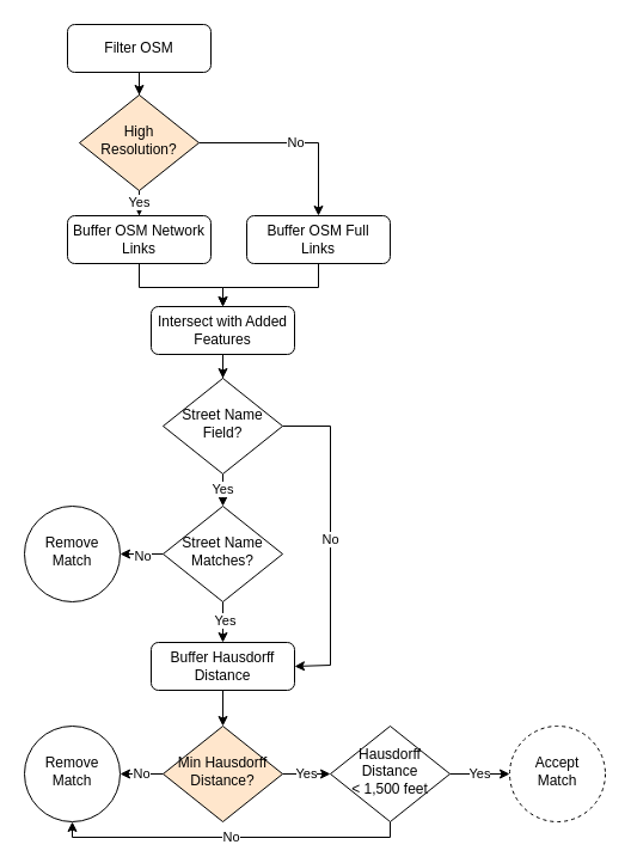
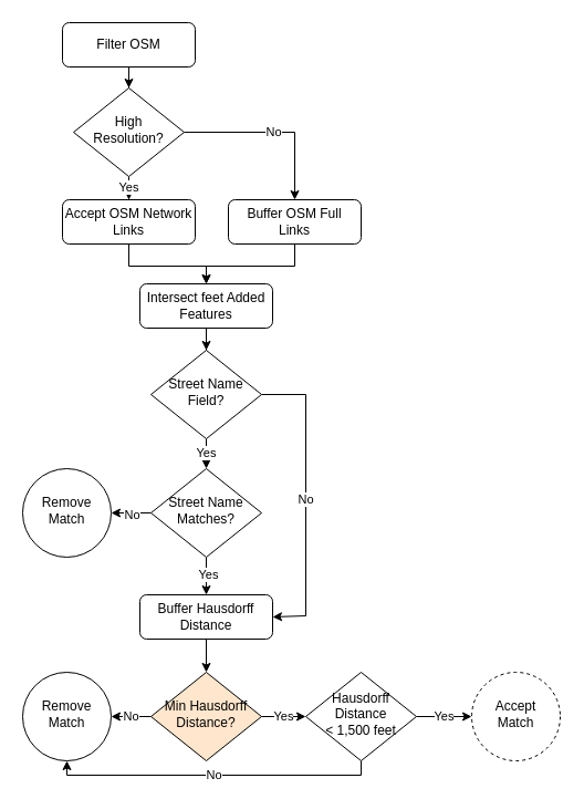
- <mxCell id="6" value="High Resolution?" style="rhombus;whiteSpace=wrap;html=1;shadow=0;fontFamily=Helvetica;fontSize=12;align=center;strokeWidth=1;spacing=6;spacingTop=-4;fillColor=#ffe6cc;" parent="1" vertex="1"><mxGeometry x="66" y="79" width="100" height="80" as="geometry" /></mxCell>
+ <mxCell id="6" value="High Resolution?" style="rhombus;whiteSpace=wrap;html=1;shadow=0;fontFamily=Helvetica;fontSize=12;align=center;strokeWidth=1;spacing=6;spacingTop=-4;" parent="1" vertex="1"><mxGeometry x="66" y="79" width="100" height="80" as="geometry" /></mxCell>
- <mxCell id="8" value="Buffer OSM Network Links" style="rounded=1;whiteSpace=wrap;html=1;fontSize=12;glass=0;strokeWidth=1;shadow=0;" parent="1" vertex="1"><mxGeometry x="56" y="180" width="120" height="40" as="geometry" /></mxCell>
+ <mxCell id="8" value="Accept OSM Network Links" style="rounded=1;whiteSpace=wrap;html=1;fontSize=12;glass=0;strokeWidth=1;shadow=0;" parent="1" vertex="1"><mxGeometry x="56" y="180" width="120" height="40" as="geometry" /></mxCell>
- <mxCell id="12" value="Intersect with Added Features" style="rounded=1;whiteSpace=wrap;html=1;fontSize=12;glass=0;strokeWidth=1;shadow=0;" vertex="1" parent="1"><mxGeometry x="126" y="256" width="120" height="40" as="geometry" /></mxCell>
+ <mxCell id="12" value="Intersect feet Added Features" style="rounded=1;whiteSpace=wrap;html=1;fontSize=12;glass=0;strokeWidth=1;shadow=0;" vertex="1" parent="1"><mxGeometry x="126" y="256" width="120" height="40" as="geometry" /></mxCell>
